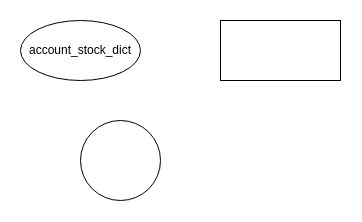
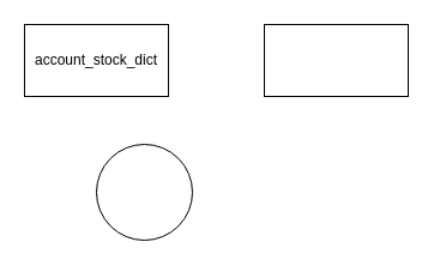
- <mxCell id="2" value="account_stock_dict" style="ellipse;whiteSpace=wrap;html=1;" vertex="1" parent="1"><mxGeometry x="20" y="20" width="120" height="60" as="geometry" /></mxCell>
+ <mxCell id="2" value="account_stock_dict" style="rounded=0;whiteSpace=wrap;html=1;" vertex="1" parent="1"><mxGeometry x="20" y="20" width="120" height="60" as="geometry" /></mxCell>
